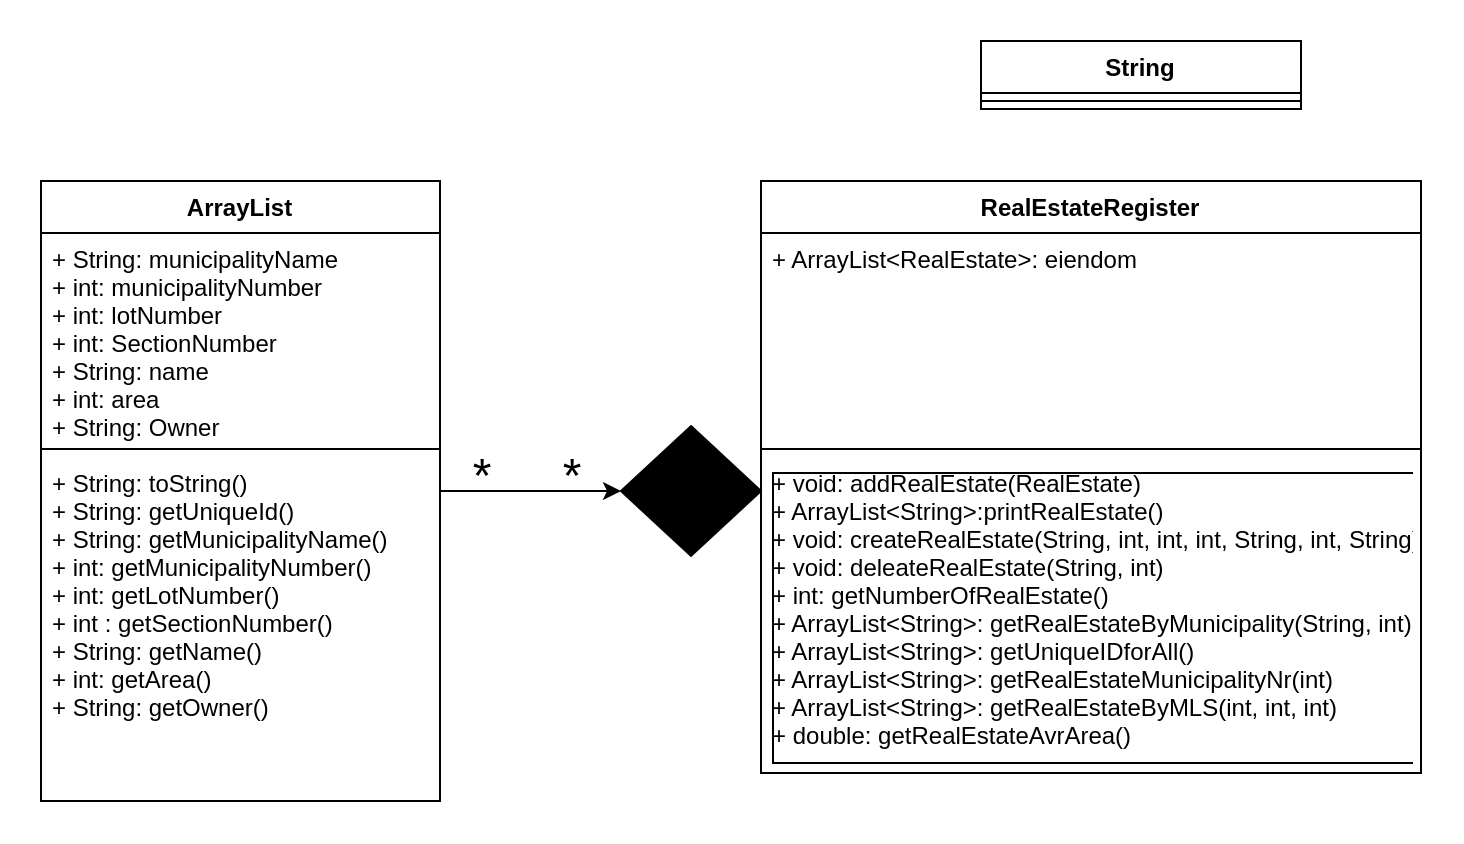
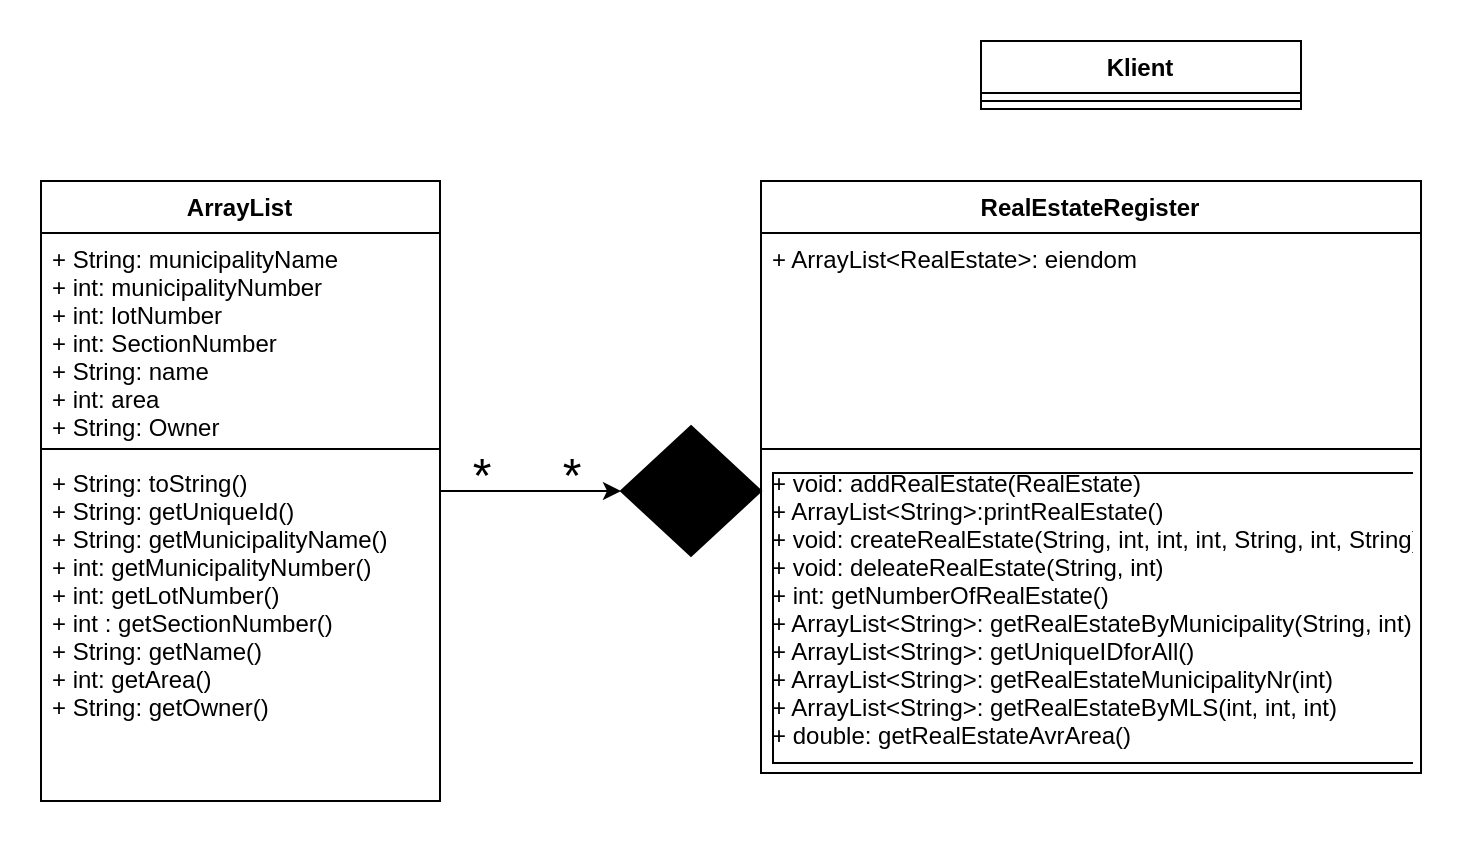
- <mxCell id="11" value="String" style="swimlane;fontStyle=1;align=center;verticalAlign=top;childLayout=stackLayout;horizontal=1;startSize=26;horizontalStack=0;resizeParent=1;resizeParentMax=0;resizeLast=0;collapsible=1;marginBottom=0;" parent="1" vertex="1"><mxGeometry x="490" y="20" width="160" height="34" as="geometry" /></mxCell>
+ <mxCell id="11" value="Klient" style="swimlane;fontStyle=1;align=center;verticalAlign=top;childLayout=stackLayout;horizontal=1;startSize=26;horizontalStack=0;resizeParent=1;resizeParentMax=0;resizeLast=0;collapsible=1;marginBottom=0;" parent="1" vertex="1"><mxGeometry x="490" y="20" width="160" height="34" as="geometry" /></mxCell>
